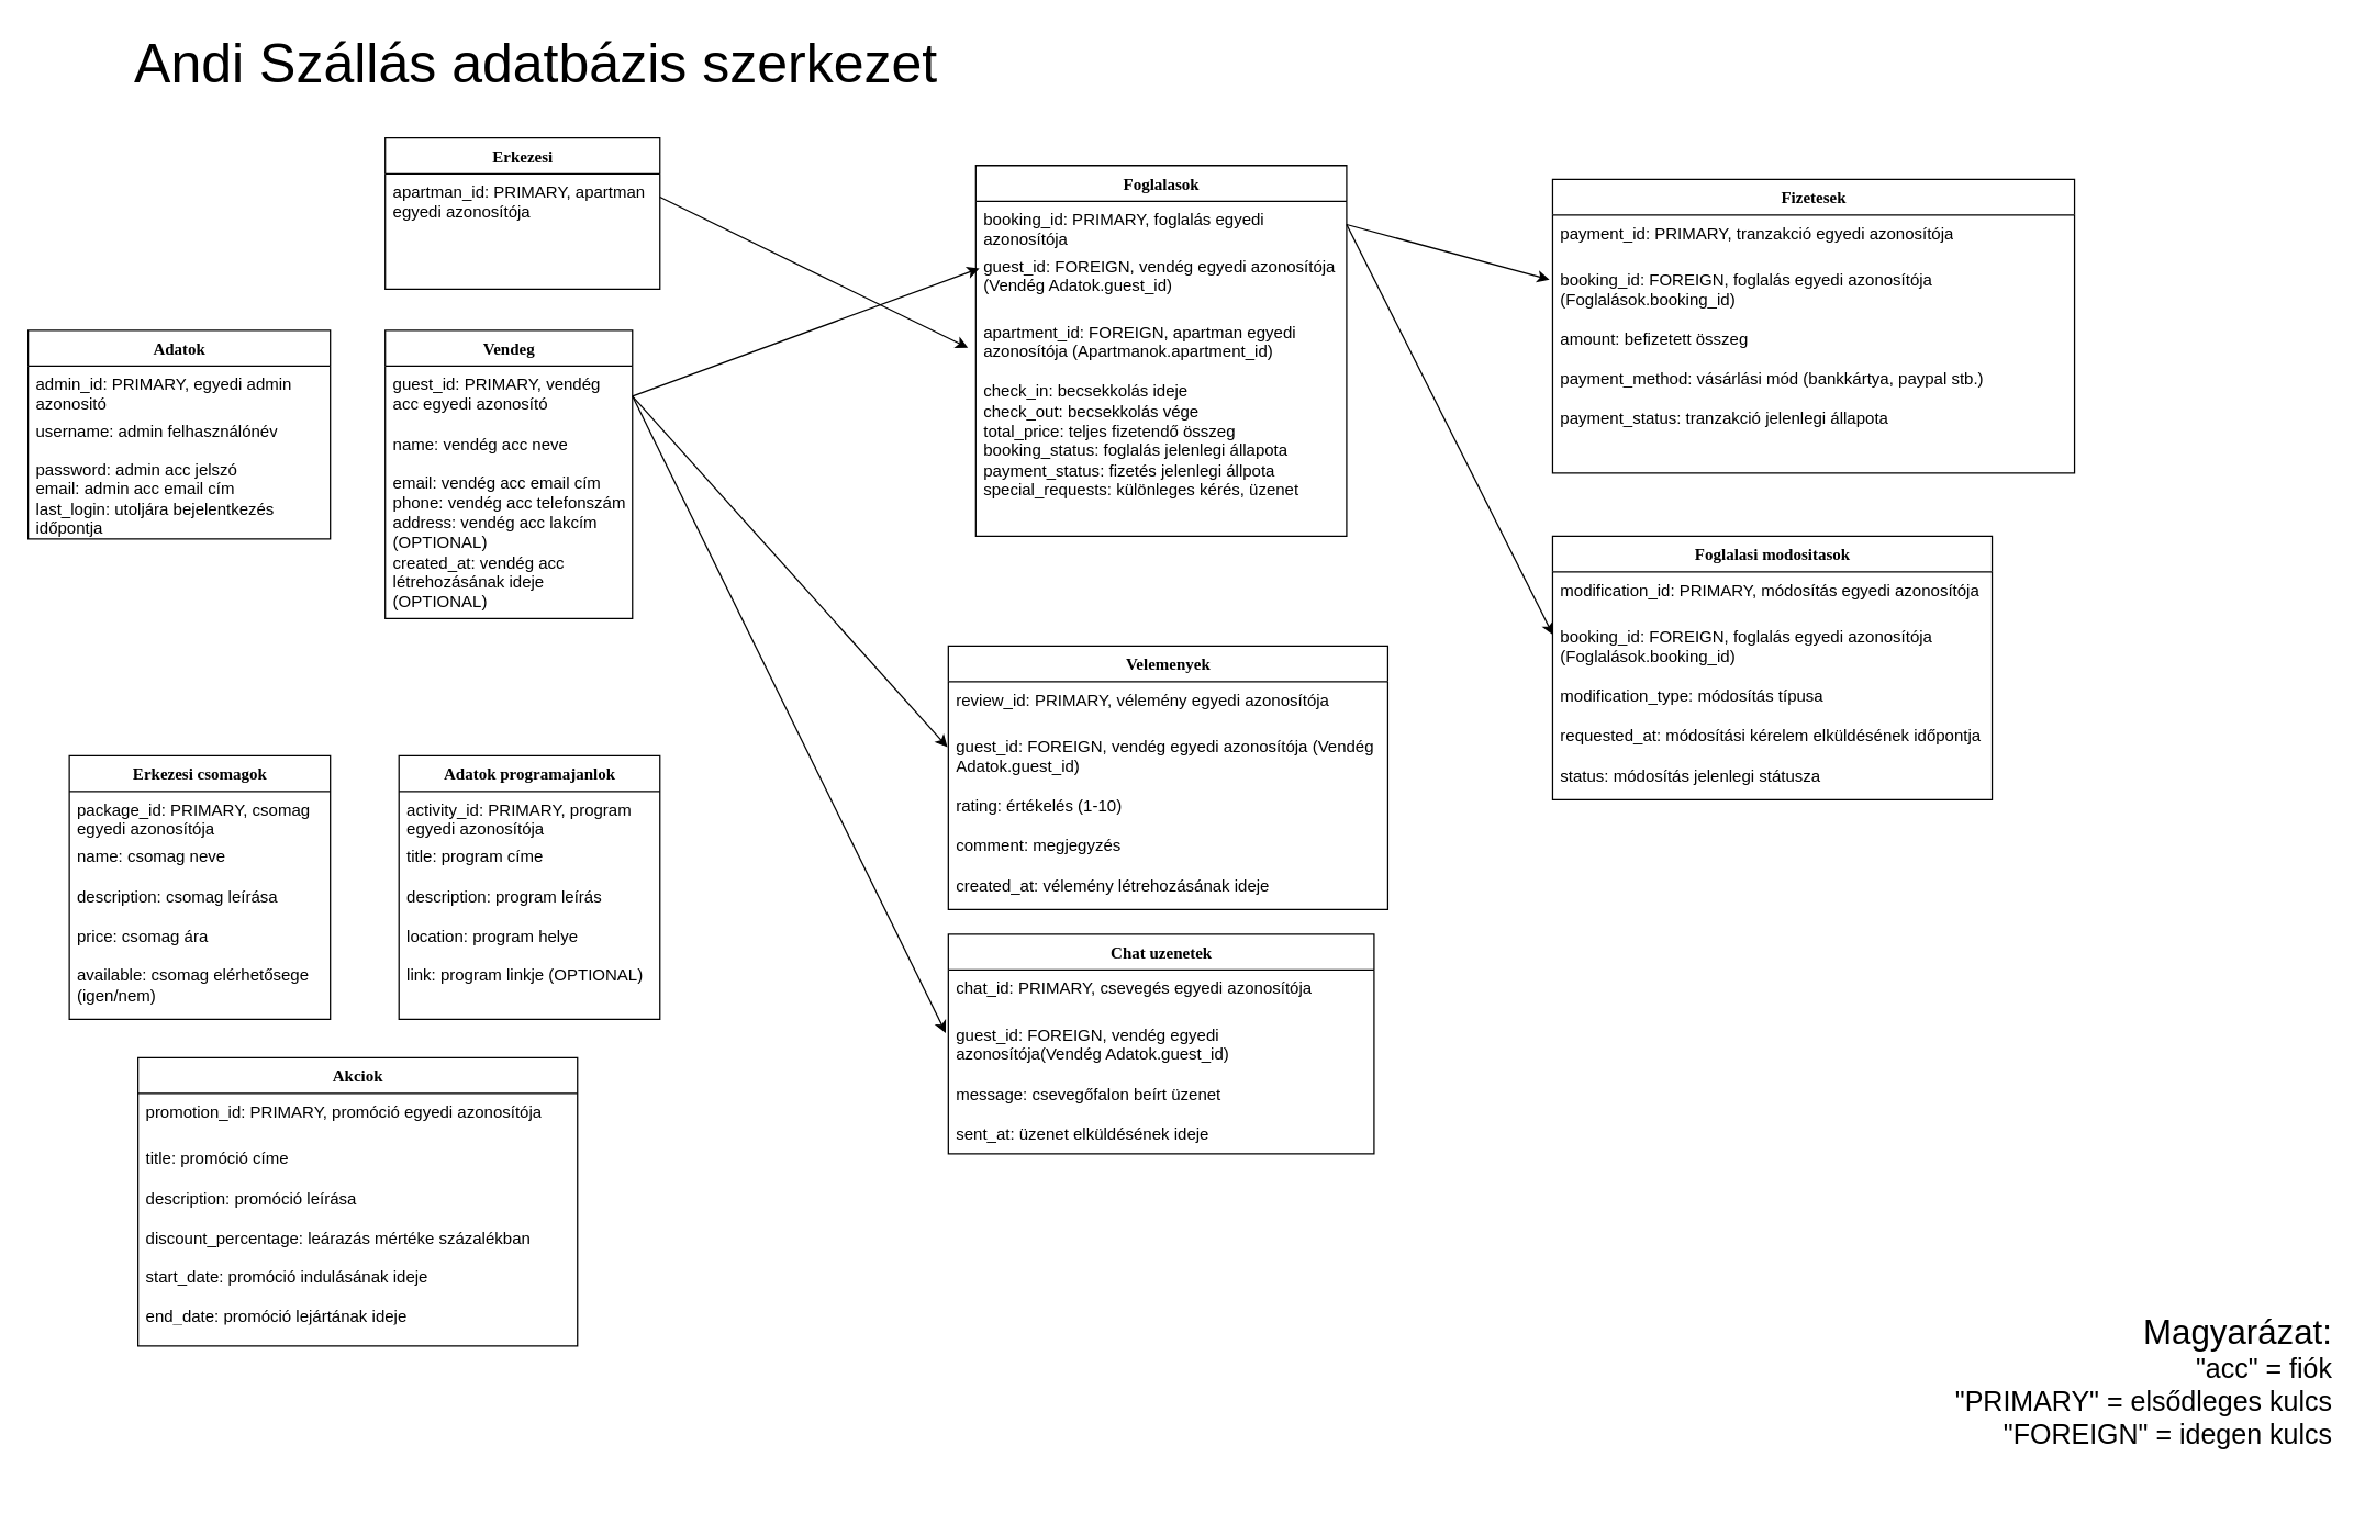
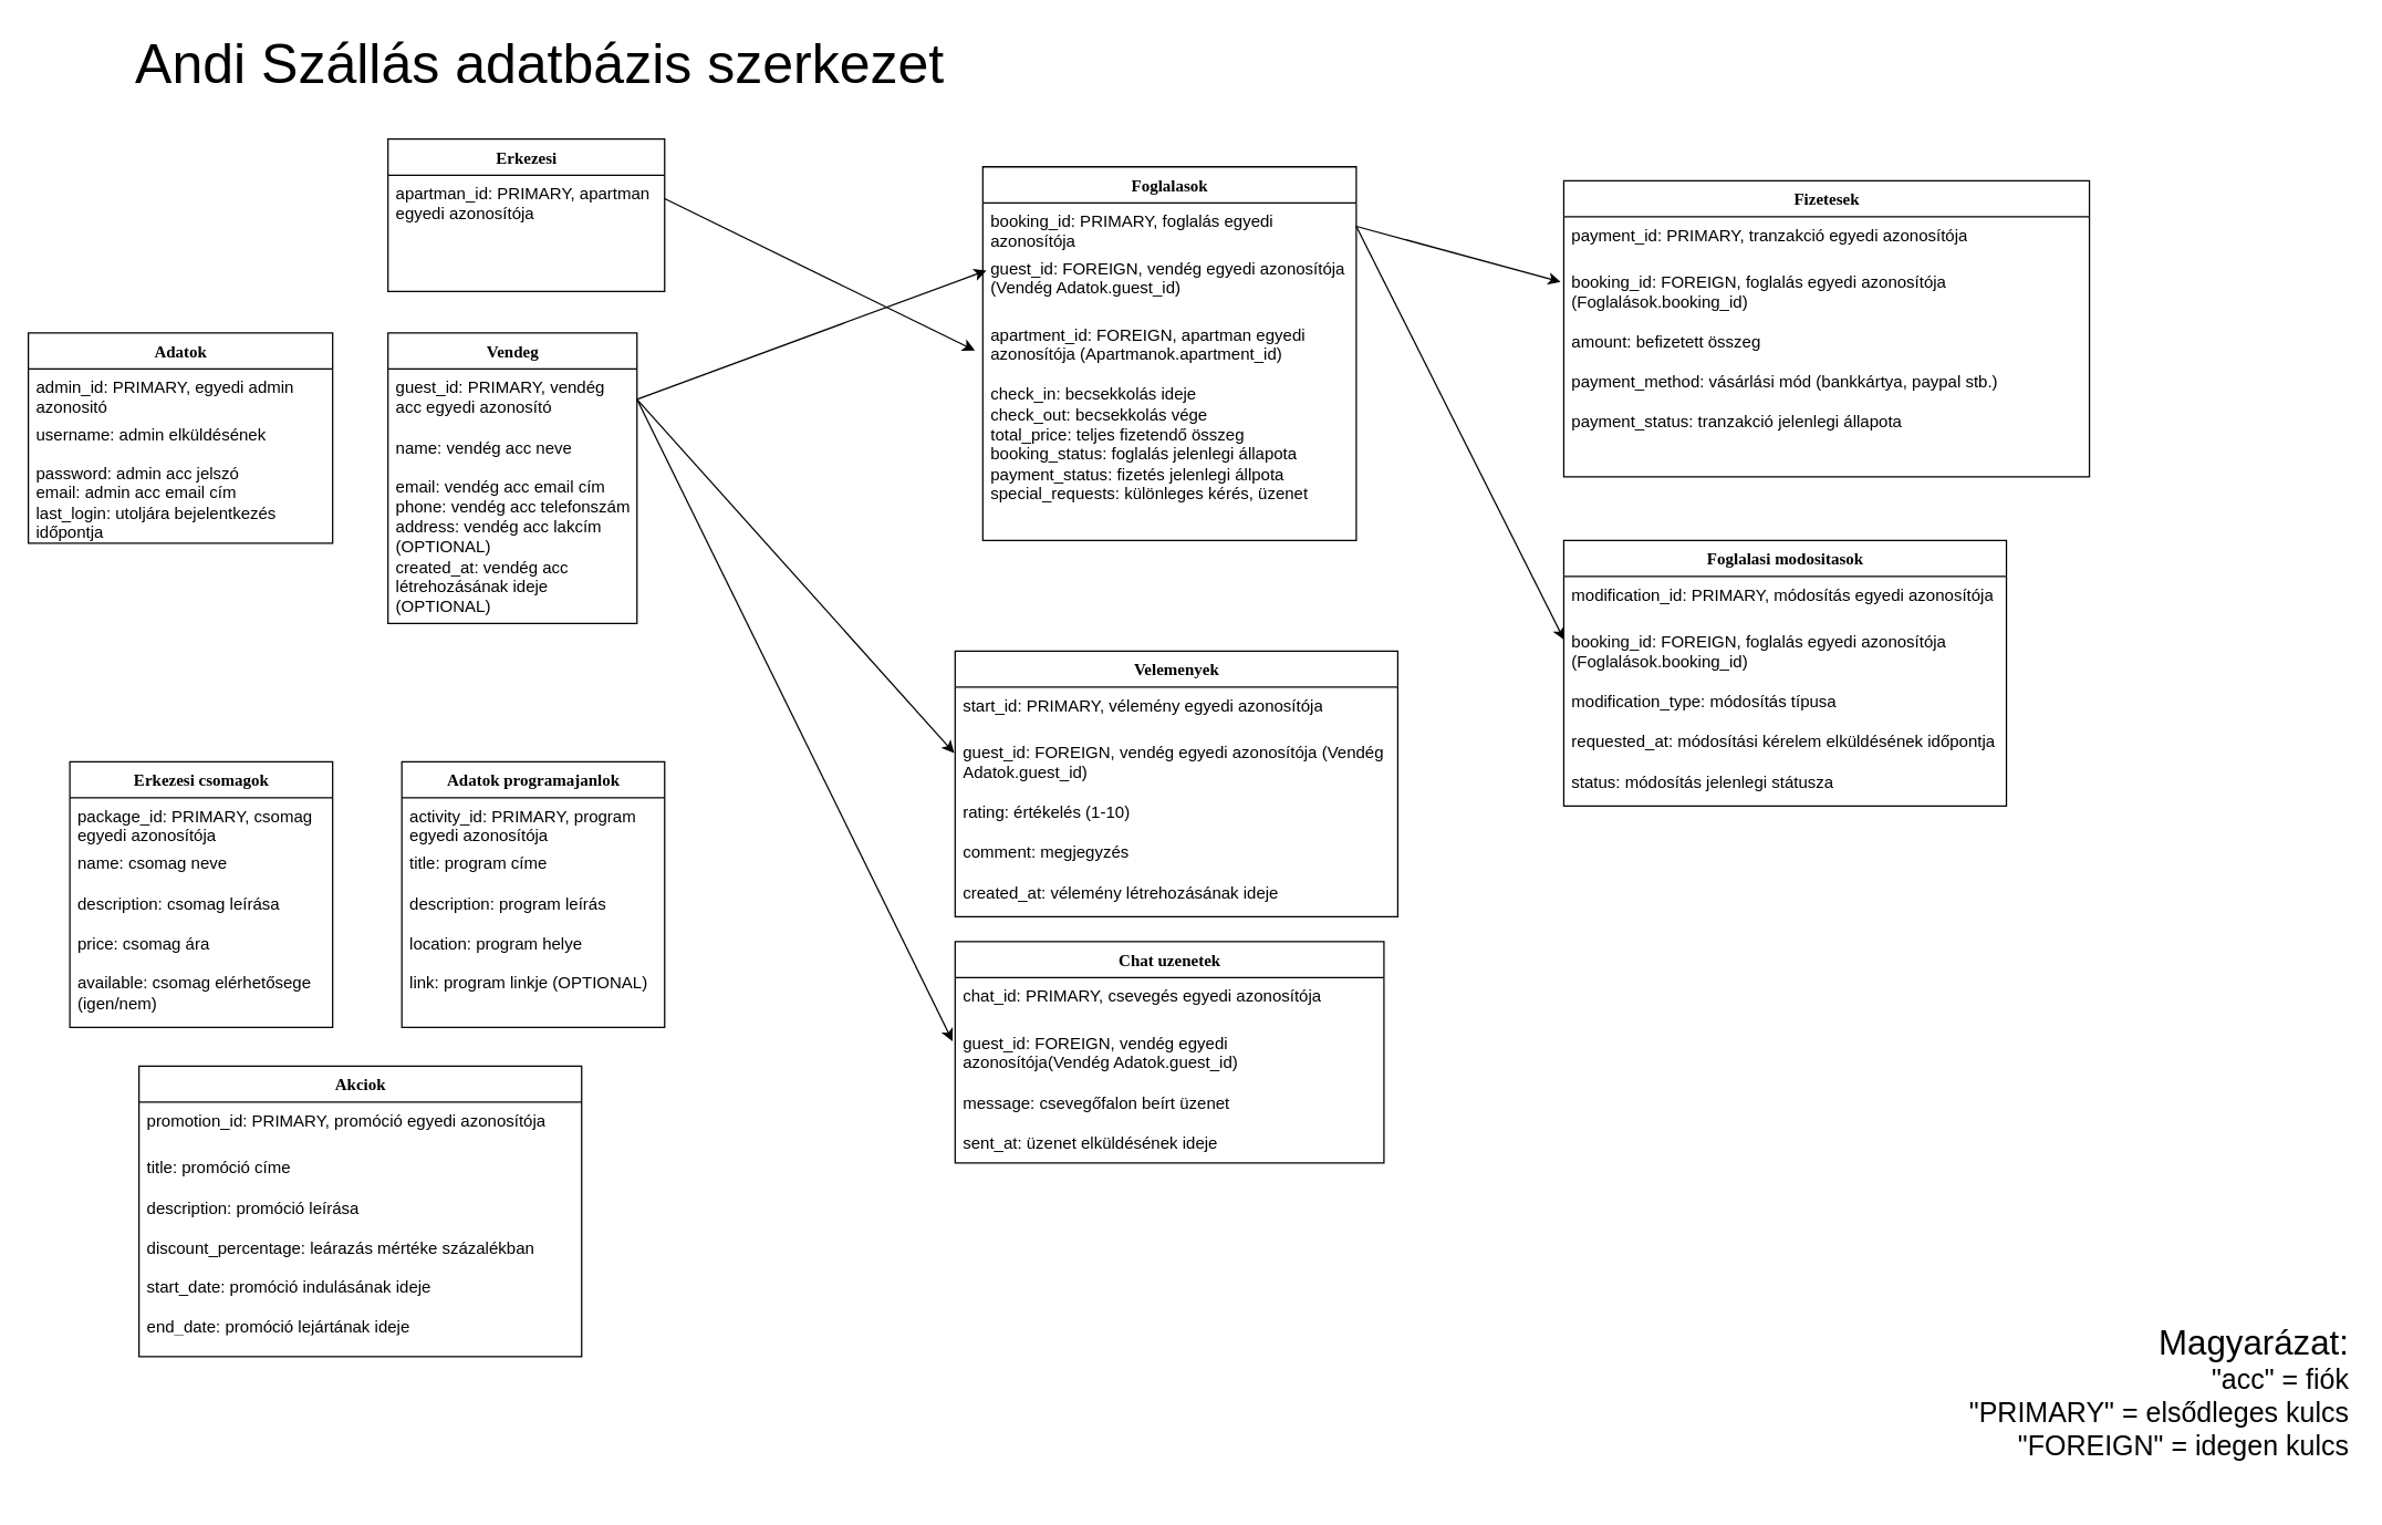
- <mxCell id="4" value="username: admin felhasználónév" style="text;html=1;strokeColor=none;fillColor=none;align=left;verticalAlign=top;spacingLeft=4;spacingRight=4;whiteSpace=wrap;overflow=hidden;rotatable=0;points=[[0,0.5],[1,0.5]];portConstraint=eastwest;" parent="2" vertex="1"><mxGeometry y="60" width="220" height="28" as="geometry" /></mxCell>
+ <mxCell id="4" value="username: admin elküldésének" style="text;html=1;strokeColor=none;fillColor=none;align=left;verticalAlign=top;spacingLeft=4;spacingRight=4;whiteSpace=wrap;overflow=hidden;rotatable=0;points=[[0,0.5],[1,0.5]];portConstraint=eastwest;" parent="2" vertex="1"><mxGeometry y="60" width="220" height="28" as="geometry" /></mxCell>
- <mxCell id="18" value="review_id: PRIMARY, vélemény egyedi azonosítója" style="text;html=1;strokeColor=none;fillColor=none;align=left;verticalAlign=top;spacingLeft=4;spacingRight=4;whiteSpace=wrap;overflow=hidden;rotatable=0;points=[[0,0.5],[1,0.5]];portConstraint=eastwest;" vertex="1" parent="17"><mxGeometry y="26" width="320" height="34" as="geometry" /></mxCell>
+ <mxCell id="18" value="start_id: PRIMARY, vélemény egyedi azonosítója" style="text;html=1;strokeColor=none;fillColor=none;align=left;verticalAlign=top;spacingLeft=4;spacingRight=4;whiteSpace=wrap;overflow=hidden;rotatable=0;points=[[0,0.5],[1,0.5]];portConstraint=eastwest;" vertex="1" parent="17"><mxGeometry y="26" width="320" height="34" as="geometry" /></mxCell>
